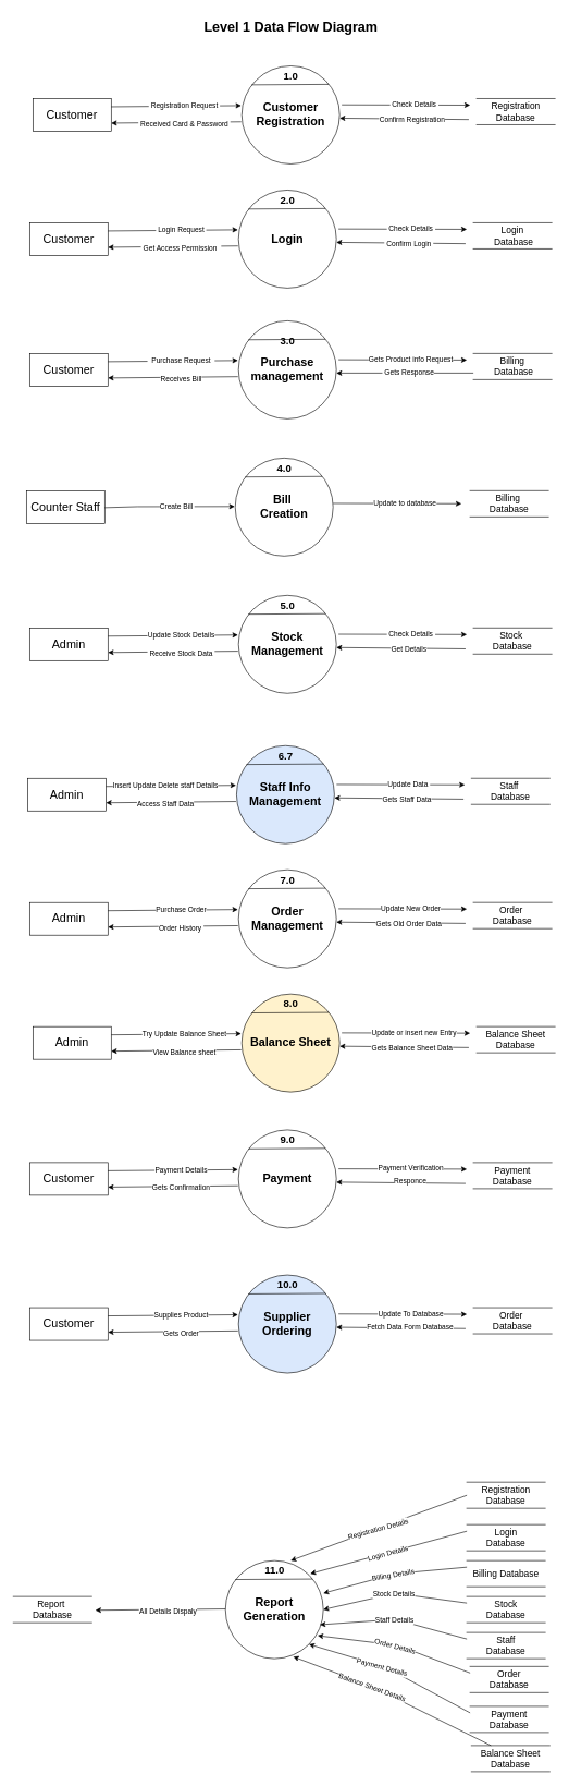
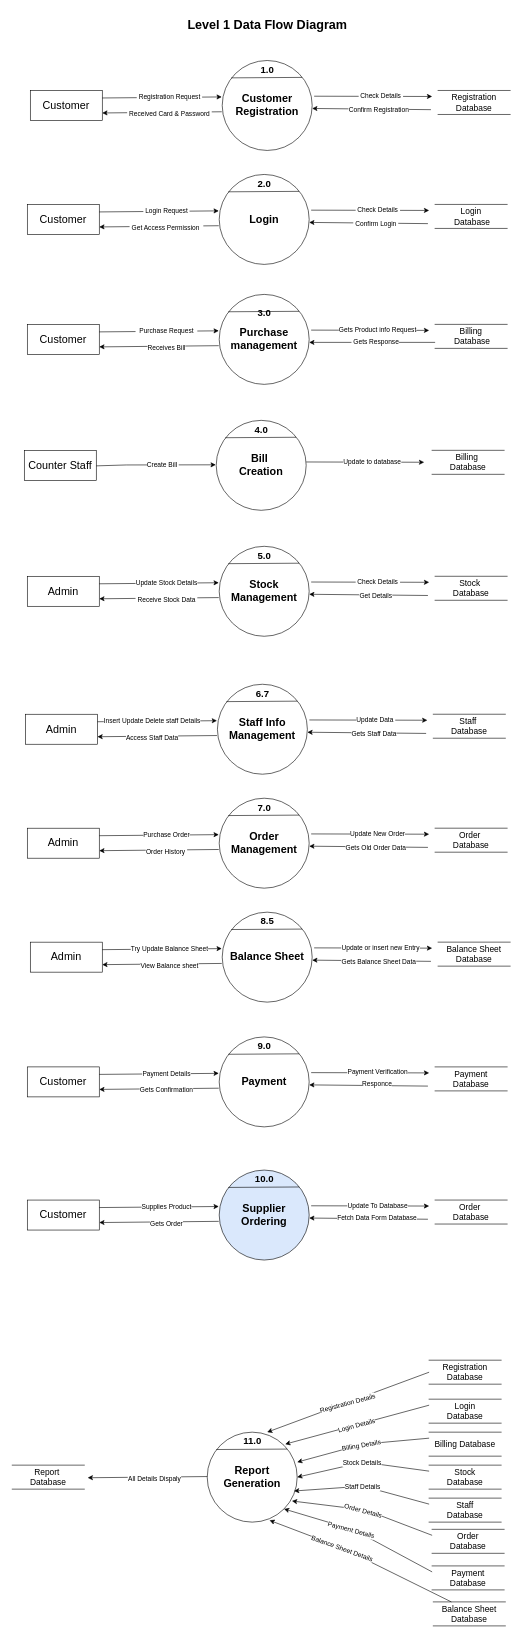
- <mxCell id="65" value="&lt;b&gt;&lt;font style=&quot;font-size: 18px;&quot;&gt;Staff Info Management&lt;/font&gt;&lt;/b&gt;" style="ellipse;whiteSpace=wrap;html=1;aspect=fixed;fillColor=#dae8fc;" parent="1" vertex="1"><mxGeometry x="362" y="1140" width="150" height="150" as="geometry" /></mxCell>
+ <mxCell id="65" value="&lt;b&gt;&lt;font style=&quot;font-size: 18px;&quot;&gt;Staff Info Management&lt;/font&gt;&lt;/b&gt;" style="ellipse;whiteSpace=wrap;html=1;aspect=fixed;" parent="1" vertex="1"><mxGeometry x="362" y="1140" width="150" height="150" as="geometry" /></mxCell>
- <mxCell id="93" value="8.0" style="text;html=1;align=center;verticalAlign=middle;resizable=0;points=[];autosize=1;strokeColor=none;fillColor=none;fontStyle=1;fontSize=16;" parent="1" vertex="1"><mxGeometry x="420" y="1520" width="50" height="30" as="geometry" /></mxCell>
+ <mxCell id="93" value="8.5" style="text;html=1;align=center;verticalAlign=middle;resizable=0;points=[];autosize=1;strokeColor=none;fillColor=none;fontStyle=1;fontSize=16;" parent="1" vertex="1"><mxGeometry x="420" y="1520" width="50" height="30" as="geometry" /></mxCell>
- <mxCell id="91" value="&lt;span style=&quot;font-size: 18px;&quot;&gt;&lt;b&gt;Balance Sheet&lt;/b&gt;&lt;/span&gt;" style="ellipse;whiteSpace=wrap;html=1;aspect=fixed;fillColor=#fff2cc;" parent="1" vertex="1"><mxGeometry x="370" y="1520" width="150" height="150" as="geometry" /></mxCell>
+ <mxCell id="91" value="&lt;span style=&quot;font-size: 18px;&quot;&gt;&lt;b&gt;Balance Sheet&lt;/b&gt;&lt;/span&gt;" style="ellipse;whiteSpace=wrap;html=1;aspect=fixed;" parent="1" vertex="1"><mxGeometry x="370" y="1520" width="150" height="150" as="geometry" /></mxCell>
